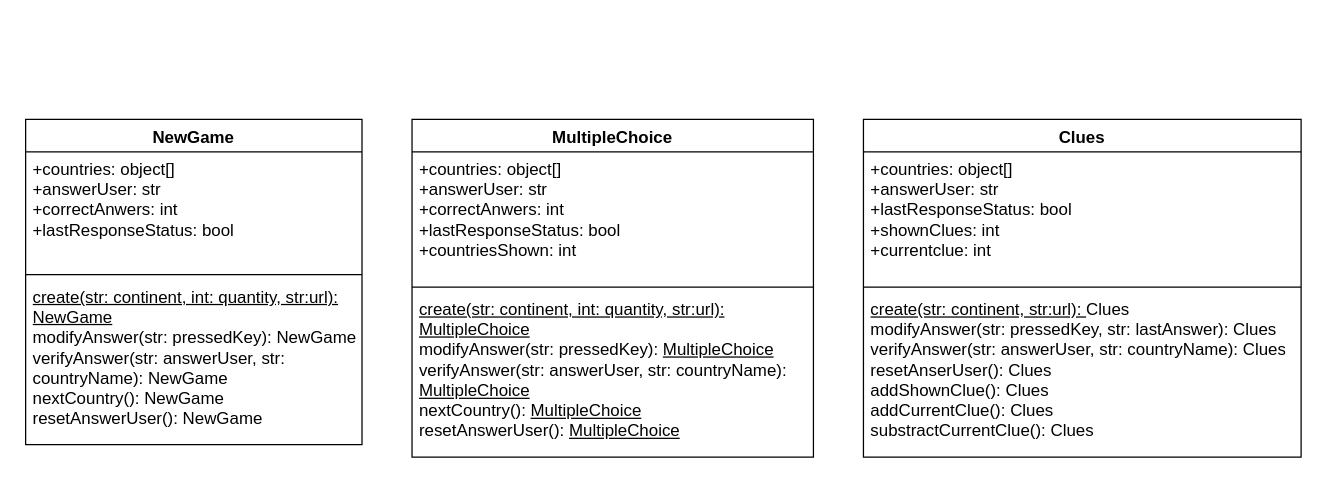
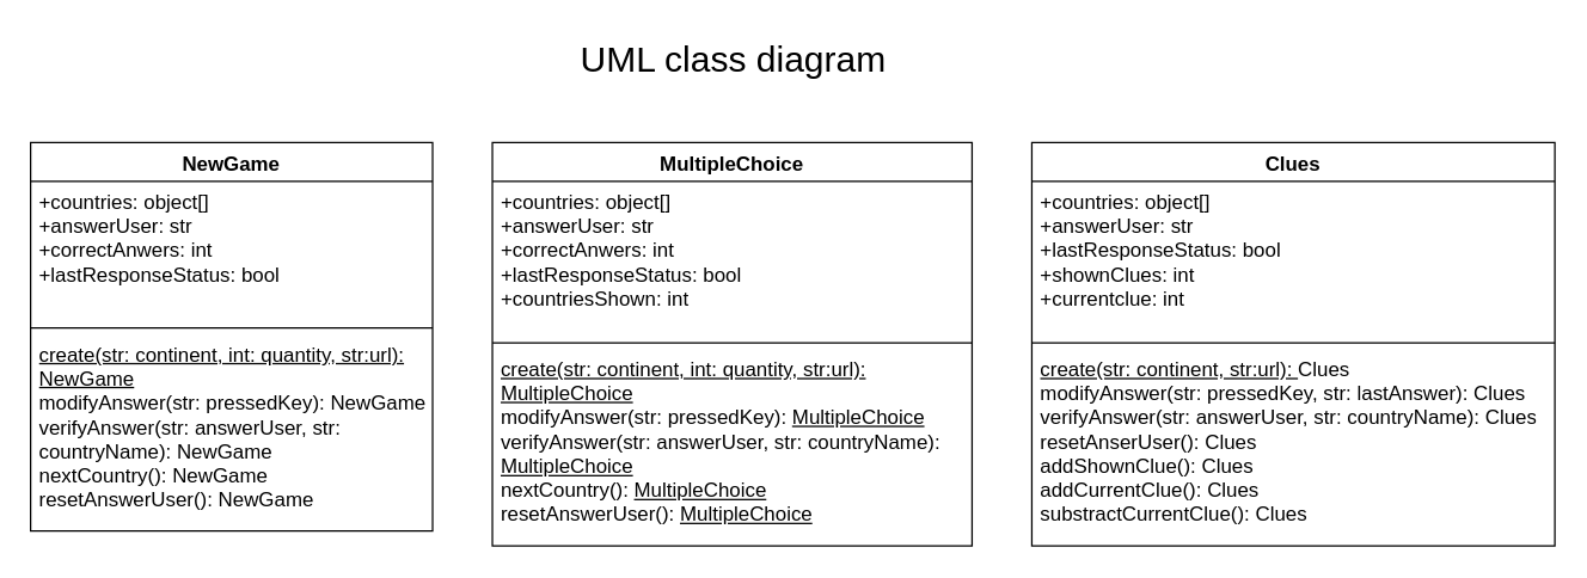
+ <mxCell id="14" value="&lt;font style=&quot;font-size: 24px;&quot;&gt;UML class diagram&lt;/font&gt;" style="text;html=1;align=center;verticalAlign=middle;resizable=0;points=[];autosize=1;strokeColor=none;fillColor=none;" vertex="1" parent="1"><mxGeometry x="374.5" y="20" width="230" height="40" as="geometry" /></mxCell>
